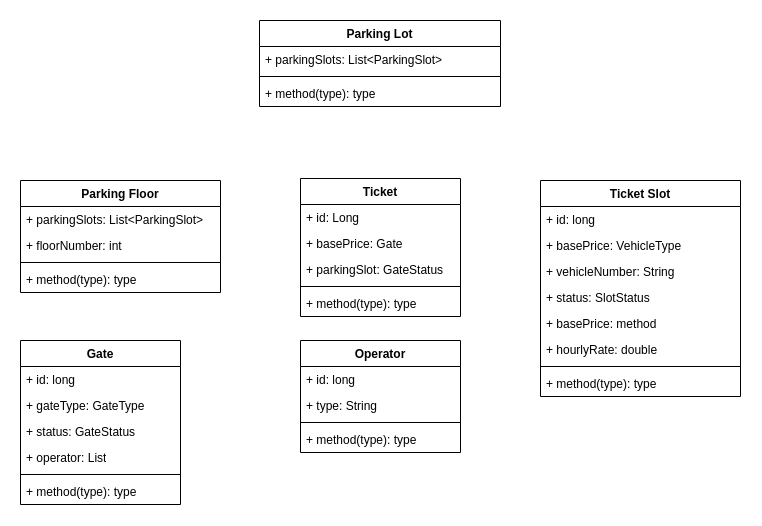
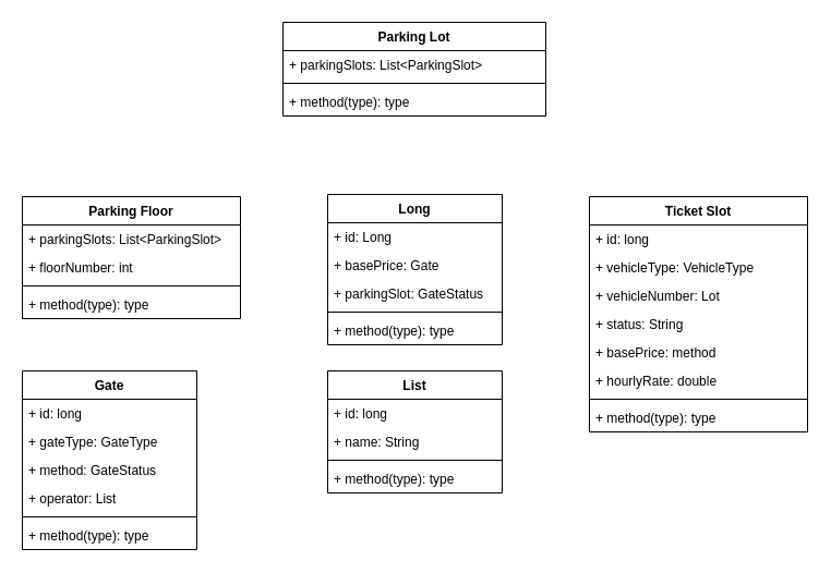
- <mxCell id="20" value="Ticket" style="swimlane;fontStyle=1;align=center;verticalAlign=top;childLayout=stackLayout;horizontal=1;startSize=26;horizontalStack=0;resizeParent=1;resizeParentMax=0;resizeLast=0;collapsible=1;marginBottom=0;whiteSpace=wrap;html=1;" vertex="1" parent="1"><mxGeometry x="300" y="178" width="160" height="138" as="geometry" /></mxCell>
+ <mxCell id="20" value="Long" style="swimlane;fontStyle=1;align=center;verticalAlign=top;childLayout=stackLayout;horizontal=1;startSize=26;horizontalStack=0;resizeParent=1;resizeParentMax=0;resizeLast=0;collapsible=1;marginBottom=0;whiteSpace=wrap;html=1;" vertex="1" parent="1"><mxGeometry x="300" y="178" width="160" height="138" as="geometry" /></mxCell>
- <mxCell id="13" value="+ basePrice: VehicleType" style="text;strokeColor=none;fillColor=none;align=left;verticalAlign=top;spacingLeft=4;spacingRight=4;overflow=hidden;rotatable=0;points=[[0,0.5],[1,0.5]];portConstraint=eastwest;whiteSpace=wrap;html=1;" vertex="1" parent="11"><mxGeometry y="52" width="200" height="26" as="geometry" /></mxCell>
+ <mxCell id="13" value="+ vehicleType: VehicleType" style="text;strokeColor=none;fillColor=none;align=left;verticalAlign=top;spacingLeft=4;spacingRight=4;overflow=hidden;rotatable=0;points=[[0,0.5],[1,0.5]];portConstraint=eastwest;whiteSpace=wrap;html=1;" vertex="1" parent="11"><mxGeometry y="52" width="200" height="26" as="geometry" /></mxCell>
- <mxCell id="14" value="+ vehicleNumber: String" style="text;strokeColor=none;fillColor=none;align=left;verticalAlign=top;spacingLeft=4;spacingRight=4;overflow=hidden;rotatable=0;points=[[0,0.5],[1,0.5]];portConstraint=eastwest;whiteSpace=wrap;html=1;" vertex="1" parent="11"><mxGeometry y="78" width="200" height="26" as="geometry" /></mxCell>
+ <mxCell id="14" value="+ vehicleNumber: Lot" style="text;strokeColor=none;fillColor=none;align=left;verticalAlign=top;spacingLeft=4;spacingRight=4;overflow=hidden;rotatable=0;points=[[0,0.5],[1,0.5]];portConstraint=eastwest;whiteSpace=wrap;html=1;" vertex="1" parent="11"><mxGeometry y="78" width="200" height="26" as="geometry" /></mxCell>
- <mxCell id="15" value="+ status: SlotStatus" style="text;strokeColor=none;fillColor=none;align=left;verticalAlign=top;spacingLeft=4;spacingRight=4;overflow=hidden;rotatable=0;points=[[0,0.5],[1,0.5]];portConstraint=eastwest;whiteSpace=wrap;html=1;" vertex="1" parent="11"><mxGeometry y="104" width="200" height="26" as="geometry" /></mxCell>
+ <mxCell id="15" value="+ status: String" style="text;strokeColor=none;fillColor=none;align=left;verticalAlign=top;spacingLeft=4;spacingRight=4;overflow=hidden;rotatable=0;points=[[0,0.5],[1,0.5]];portConstraint=eastwest;whiteSpace=wrap;html=1;" vertex="1" parent="11"><mxGeometry y="104" width="200" height="26" as="geometry" /></mxCell>
- <mxCell id="33" value="Operator" style="swimlane;fontStyle=1;align=center;verticalAlign=top;childLayout=stackLayout;horizontal=1;startSize=26;horizontalStack=0;resizeParent=1;resizeParentMax=0;resizeLast=0;collapsible=1;marginBottom=0;whiteSpace=wrap;html=1;" vertex="1" parent="1"><mxGeometry x="300" y="340" width="160" height="112" as="geometry" /></mxCell>
+ <mxCell id="33" value="List" style="swimlane;fontStyle=1;align=center;verticalAlign=top;childLayout=stackLayout;horizontal=1;startSize=26;horizontalStack=0;resizeParent=1;resizeParentMax=0;resizeLast=0;collapsible=1;marginBottom=0;whiteSpace=wrap;html=1;" vertex="1" parent="1"><mxGeometry x="300" y="340" width="160" height="112" as="geometry" /></mxCell>
- <mxCell id="35" value="+ type: String" style="text;strokeColor=none;fillColor=none;align=left;verticalAlign=top;spacingLeft=4;spacingRight=4;overflow=hidden;rotatable=0;points=[[0,0.5],[1,0.5]];portConstraint=eastwest;whiteSpace=wrap;html=1;" vertex="1" parent="33"><mxGeometry y="52" width="160" height="26" as="geometry" /></mxCell>
+ <mxCell id="35" value="+ name: String" style="text;strokeColor=none;fillColor=none;align=left;verticalAlign=top;spacingLeft=4;spacingRight=4;overflow=hidden;rotatable=0;points=[[0,0.5],[1,0.5]];portConstraint=eastwest;whiteSpace=wrap;html=1;" vertex="1" parent="33"><mxGeometry y="52" width="160" height="26" as="geometry" /></mxCell>
- <mxCell id="29" value="+ status: GateStatus" style="text;strokeColor=none;fillColor=none;align=left;verticalAlign=top;spacingLeft=4;spacingRight=4;overflow=hidden;rotatable=0;points=[[0,0.5],[1,0.5]];portConstraint=eastwest;whiteSpace=wrap;html=1;" vertex="1" parent="26"><mxGeometry y="78" width="160" height="26" as="geometry" /></mxCell>
+ <mxCell id="29" value="+ method: GateStatus" style="text;strokeColor=none;fillColor=none;align=left;verticalAlign=top;spacingLeft=4;spacingRight=4;overflow=hidden;rotatable=0;points=[[0,0.5],[1,0.5]];portConstraint=eastwest;whiteSpace=wrap;html=1;" vertex="1" parent="26"><mxGeometry y="78" width="160" height="26" as="geometry" /></mxCell>
